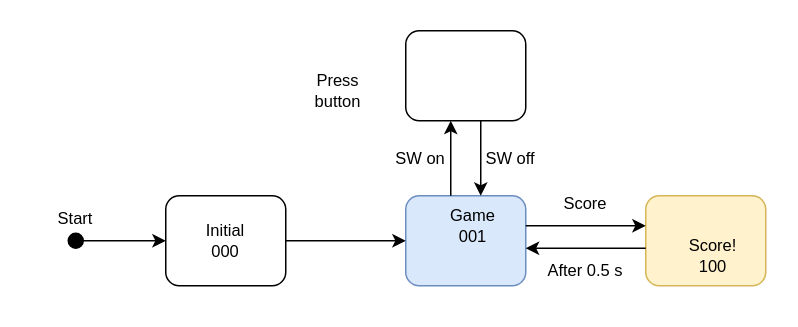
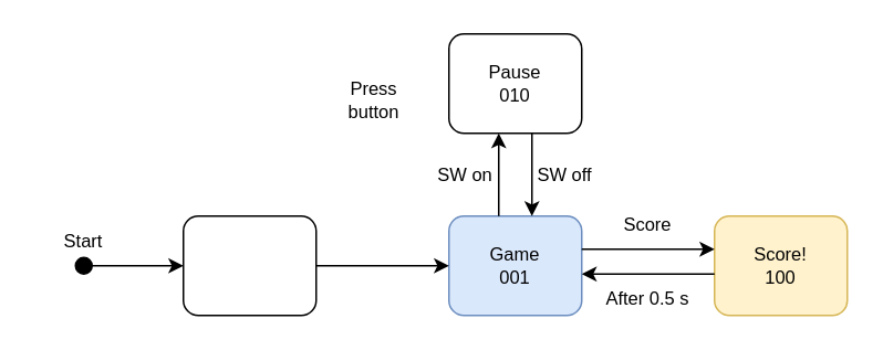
+ <mxCell id="15" value="Pause&lt;div&gt;010&lt;/div&gt;" style="text;html=1;align=center;verticalAlign=middle;whiteSpace=wrap;rounded=0;fontSize=11;" vertex="1" parent="13"><mxGeometry x="16" y="15" width="48" height="30" as="geometry" /></mxCell>
- <mxCell id="7" value="Game&lt;div&gt;001&lt;/div&gt;" style="text;html=1;align=center;verticalAlign=middle;whiteSpace=wrap;rounded=0;fontSize=11;" vertex="1" parent="5"><mxGeometry x="21" y="5" width="48" height="30" as="geometry" /></mxCell>
+ <mxCell id="7" value="Game&lt;div&gt;001&lt;/div&gt;" style="text;html=1;align=center;verticalAlign=middle;whiteSpace=wrap;rounded=0;fontSize=11;" vertex="1" parent="5"><mxGeometry x="16" y="15" width="48" height="30" as="geometry" /></mxCell>
- <mxCell id="10" value="Initial&lt;div&gt;000&lt;/div&gt;" style="text;html=1;align=center;verticalAlign=middle;whiteSpace=wrap;rounded=0;fontSize=11;" vertex="1" parent="8"><mxGeometry x="16" y="15" width="48" height="30" as="geometry" /></mxCell>
- <mxCell id="22" value="Score!&lt;div&gt;100&lt;/div&gt;" style="text;html=1;align=center;verticalAlign=middle;whiteSpace=wrap;rounded=0;fontSize=11;" vertex="1" parent="20"><mxGeometry x="21" y="25" width="48" height="30" as="geometry" /></mxCell>
+ <mxCell id="22" value="Score!&lt;div&gt;100&lt;/div&gt;" style="text;html=1;align=center;verticalAlign=middle;whiteSpace=wrap;rounded=0;fontSize=11;" vertex="1" parent="20"><mxGeometry x="16" y="15" width="48" height="30" as="geometry" /></mxCell>
